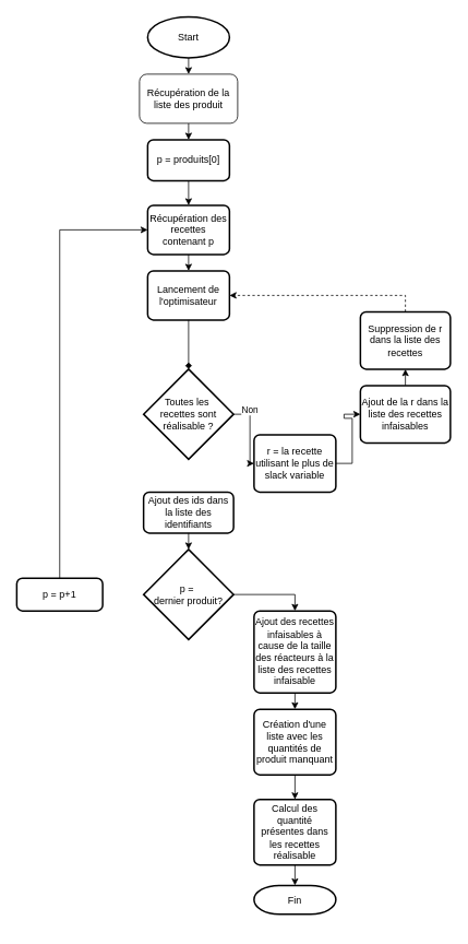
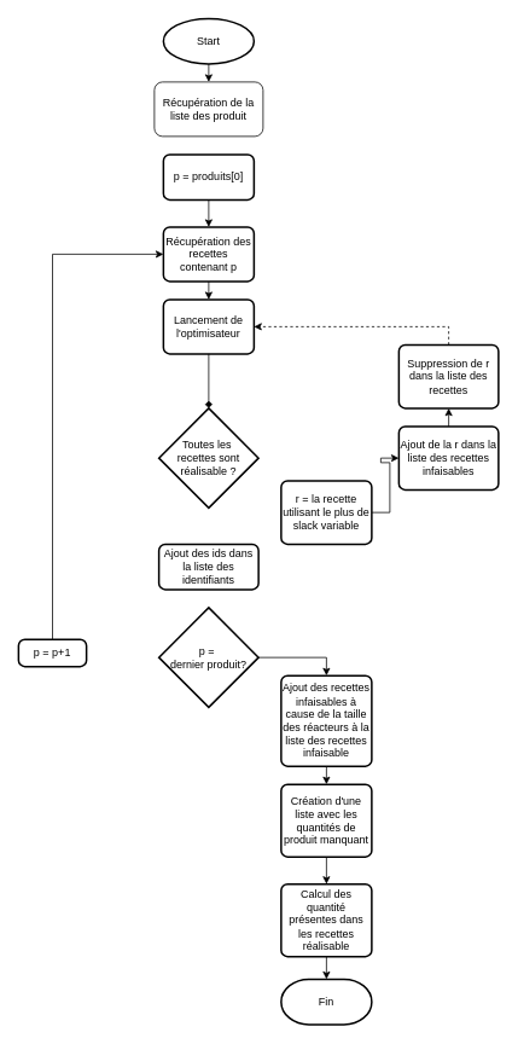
- <mxCell id="3" style="edgeStyle=orthogonalEdgeStyle;rounded=0;orthogonalLoop=1;jettySize=auto;html=1;exitX=0.5;exitY=1;exitDx=0;exitDy=0;entryX=0.5;entryY=0;entryDx=0;entryDy=0;" edge="1" parent="1" source="4" target="5"><mxGeometry relative="1" as="geometry" /></mxCell>
- <mxCell id="8" style="edgeStyle=orthogonalEdgeStyle;rounded=0;orthogonalLoop=1;jettySize=auto;html=1;entryX=0;entryY=0.5;entryDx=0;entryDy=0;" edge="1" parent="1" source="10" target="15"><mxGeometry relative="1" as="geometry" /></mxCell>
- <mxCell id="9" value="Non" style="edgeLabel;html=1;align=center;verticalAlign=middle;resizable=0;points=[];" vertex="1" connectable="0" parent="8"><mxGeometry x="-0.4" y="-1" relative="1" as="geometry"><mxPoint y="-12" as="offset" /></mxGeometry></mxCell>
- <mxCell id="31" style="edgeStyle=orthogonalEdgeStyle;rounded=0;orthogonalLoop=1;jettySize=auto;html=1;exitX=0.5;exitY=1;exitDx=0;exitDy=0;entryX=0.5;entryY=0;entryDx=0;entryDy=0;entryPerimeter=0;" edge="1" parent="1" source="19" target="30"><mxGeometry relative="1" as="geometry" /></mxCell>
- <mxCell id="21" value="p = p+1" style="rounded=1;whiteSpace=wrap;html=1;absoluteArcSize=1;arcSize=14;strokeWidth=2;" vertex="1" parent="1"><mxGeometry x="20" y="705" width="105" height="40" as="geometry" /></mxCell>
+ <mxCell id="21" value="p = p+1" style="rounded=1;whiteSpace=wrap;html=1;absoluteArcSize=1;arcSize=14;strokeWidth=2;" vertex="1" parent="1"><mxGeometry x="20" y="705" width="75" height="30" as="geometry" /></mxCell>
- <mxCell id="32" value="Fin" style="strokeWidth=2;html=1;shape=mxgraph.flowchart.terminator;whiteSpace=wrap;" vertex="1" parent="1"><mxGeometry x="310" y="1080" width="100" height="35" as="geometry" /></mxCell>
+ <mxCell id="32" value="Fin" style="strokeWidth=2;html=1;shape=mxgraph.flowchart.terminator;whiteSpace=wrap;" vertex="1" parent="1"><mxGeometry x="310" y="1080" width="100" height="50" as="geometry" /></mxCell>
